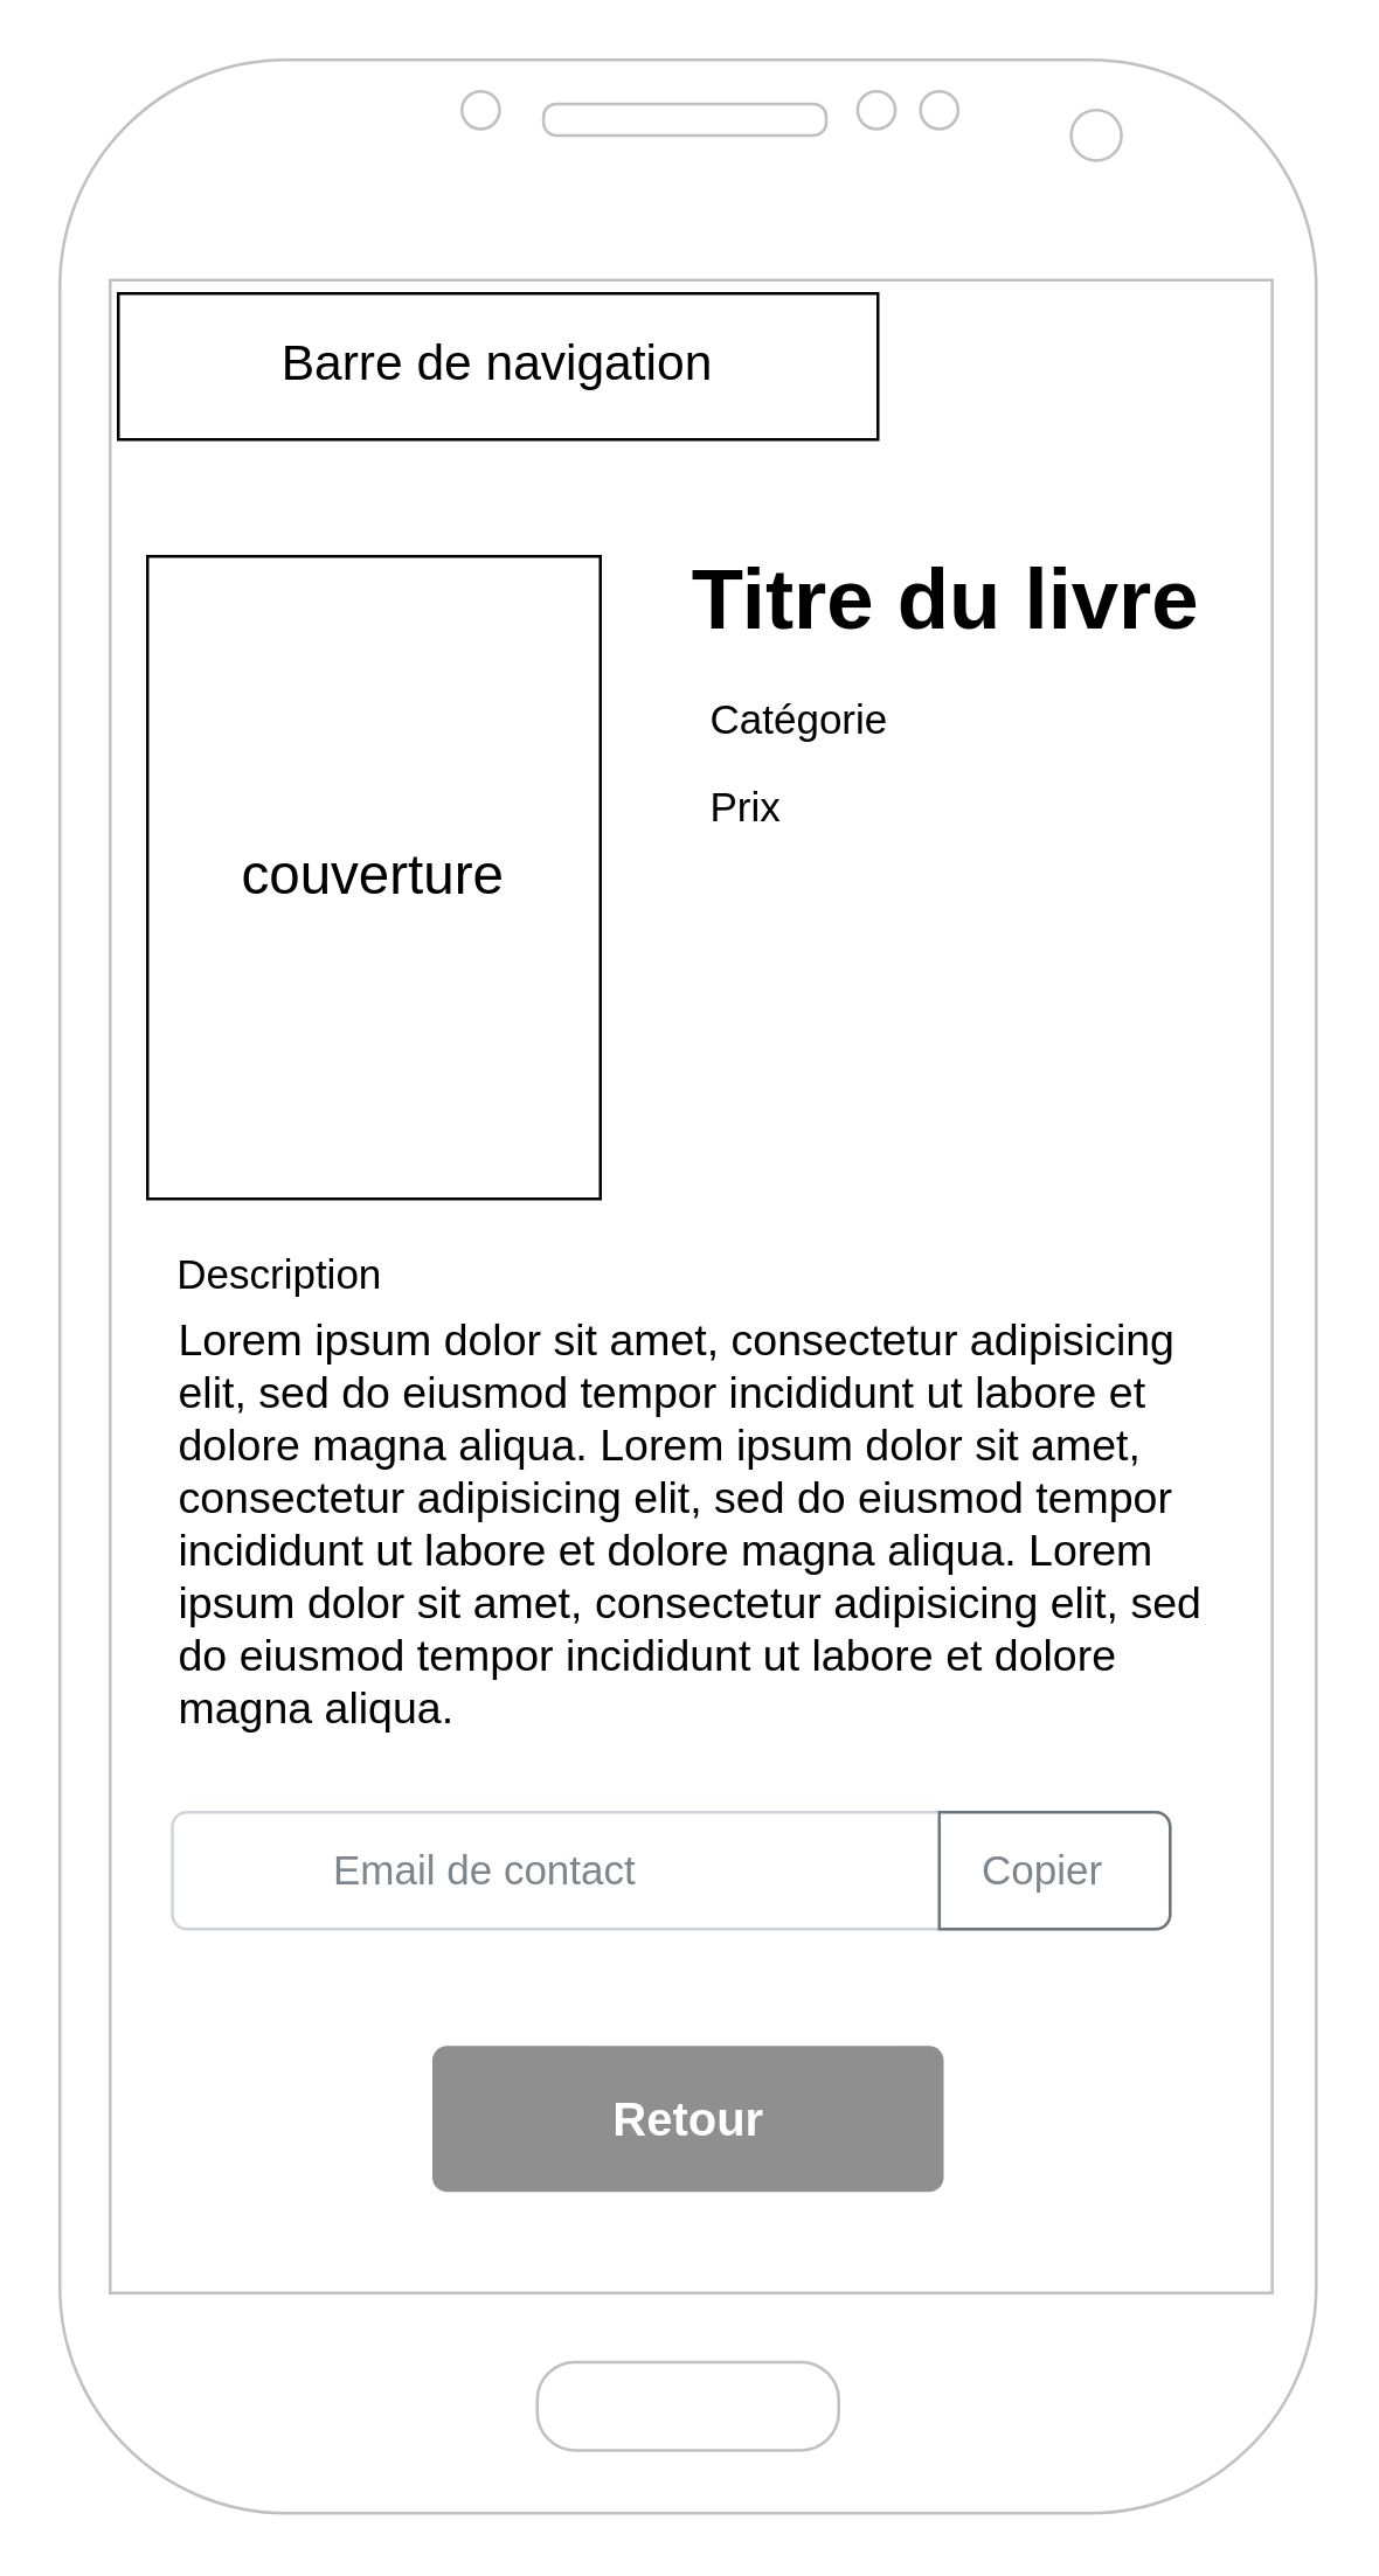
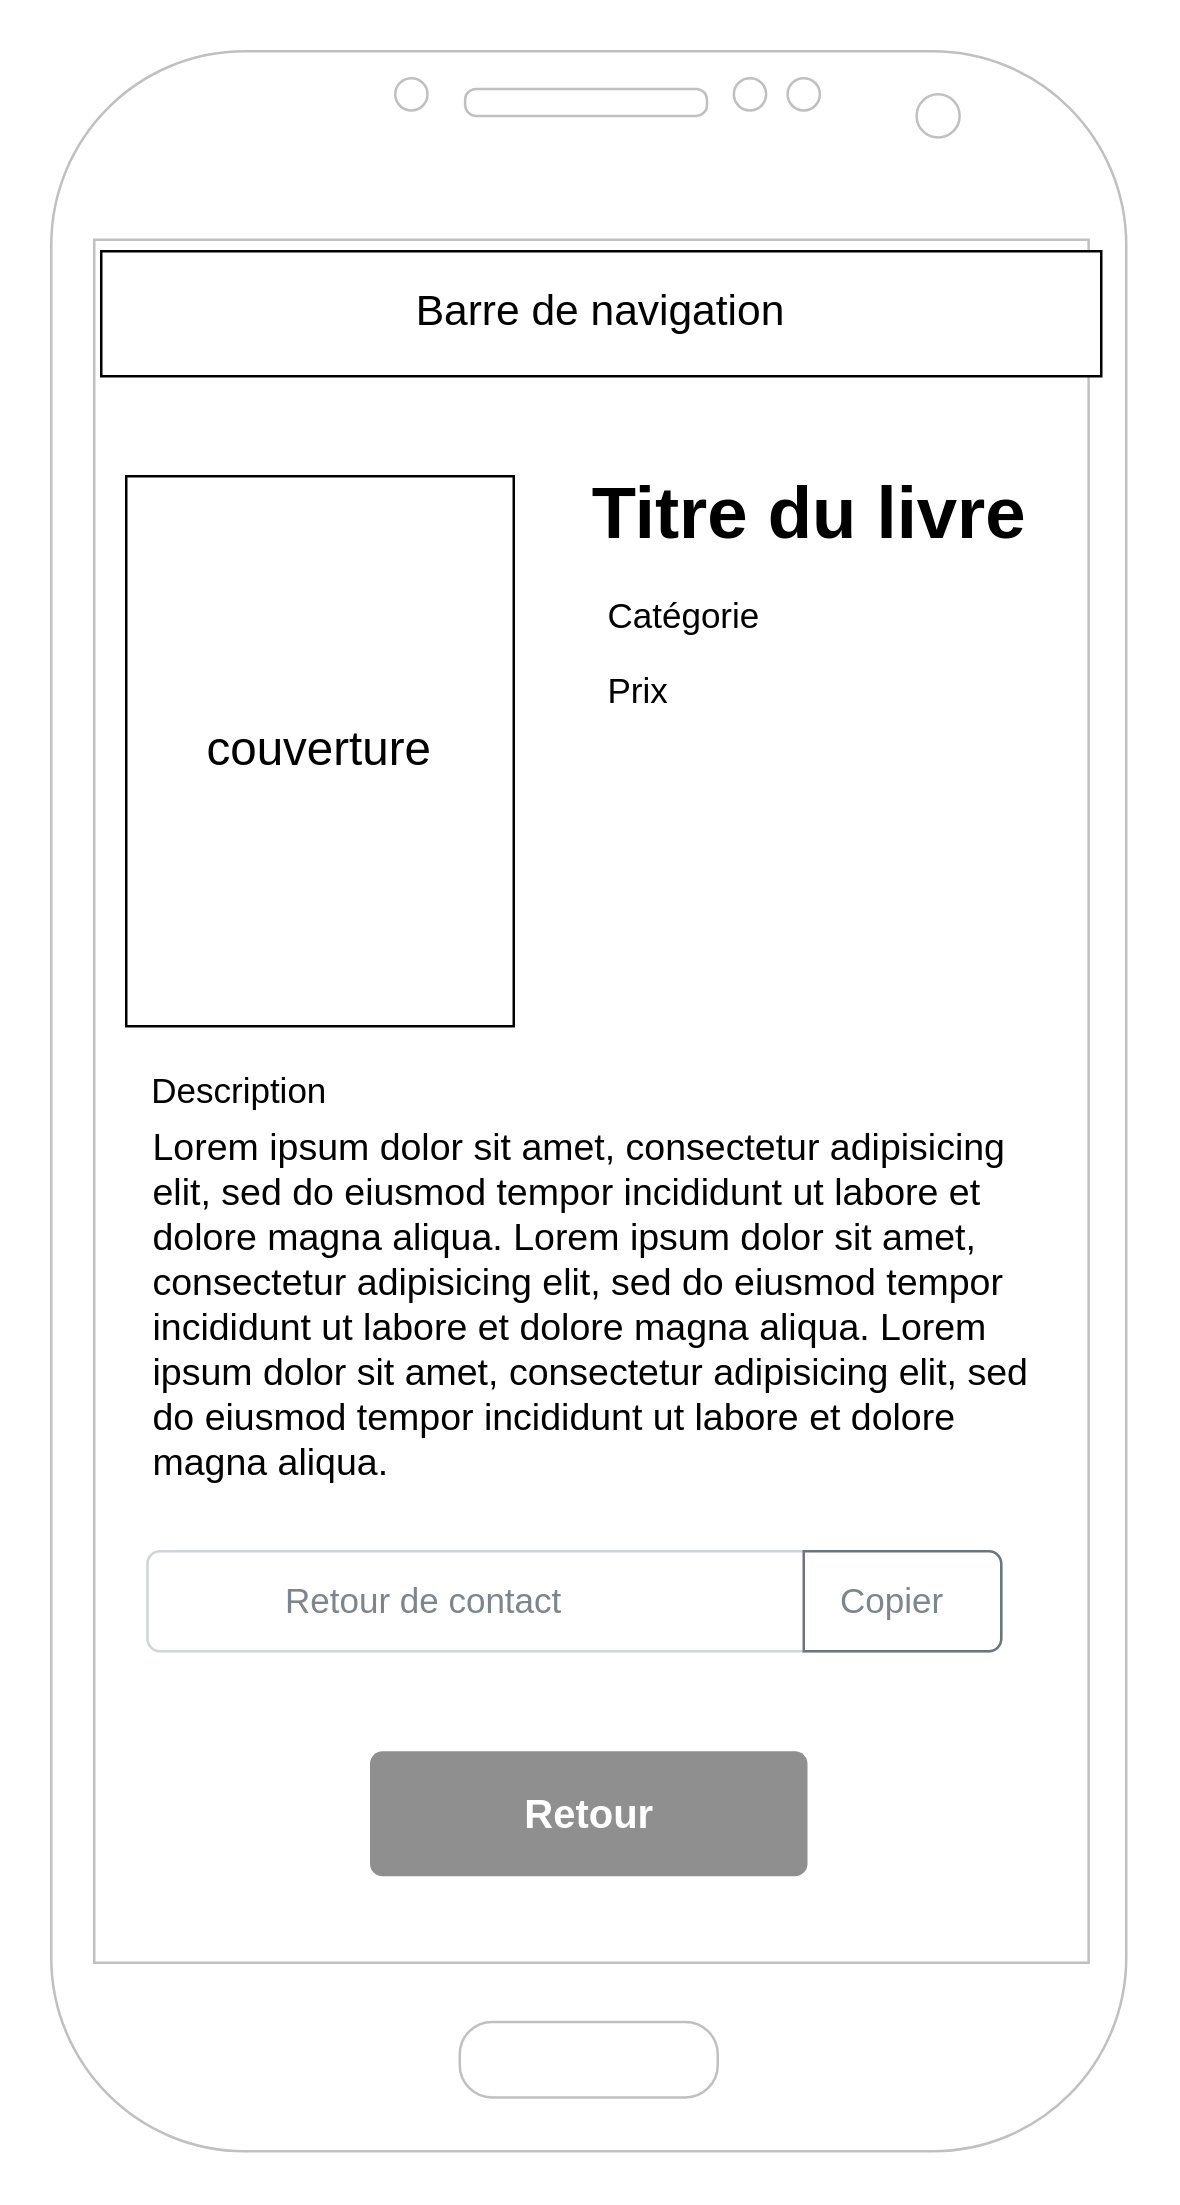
- <mxCell id="10" value="Barre de navigation" style="rounded=0;whiteSpace=wrap;html=1;fontSize=17;" parent="1" vertex="1"><mxGeometry x="40" y="100" width="260" height="50" as="geometry" /></mxCell>
+ <mxCell id="10" value="Barre de navigation" style="rounded=0;whiteSpace=wrap;html=1;fontSize=17;" parent="1" vertex="1"><mxGeometry x="40" y="100" width="400" height="50" as="geometry" /></mxCell>
- <mxCell id="11" value="Email de contact" style="html=1;shadow=0;dashed=0;shape=mxgraph.bootstrap.rrect;rSize=5;strokeColor=#CED4DA;html=1;whiteSpace=wrap;fillColor=#FFFFFF;fontColor=#7D868C;align=left;spacing=15;spacingLeft=40;fontSize=14;" vertex="1" parent="1"><mxGeometry x="58.5" y="620" width="341.5" height="40" as="geometry" /></mxCell>
+ <mxCell id="11" value="Retour de contact" style="html=1;shadow=0;dashed=0;shape=mxgraph.bootstrap.rrect;rSize=5;strokeColor=#CED4DA;html=1;whiteSpace=wrap;fillColor=#FFFFFF;fontColor=#7D868C;align=left;spacing=15;spacingLeft=40;fontSize=14;" vertex="1" parent="1"><mxGeometry x="58.5" y="620" width="341.5" height="40" as="geometry" /></mxCell>
